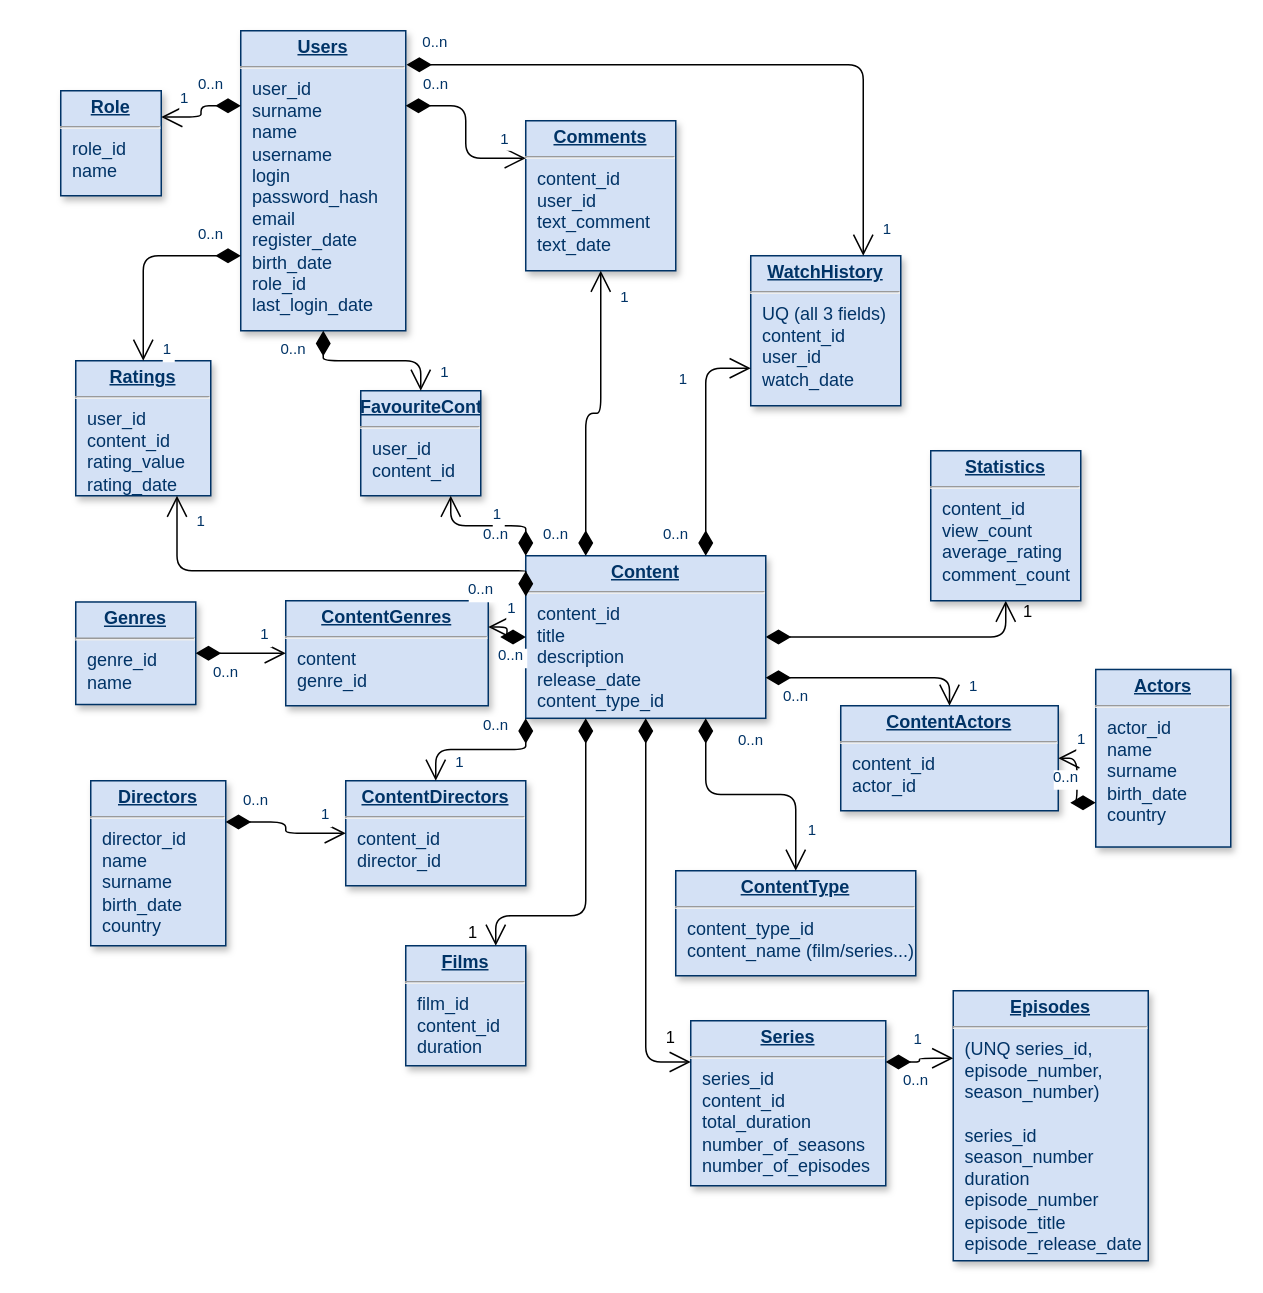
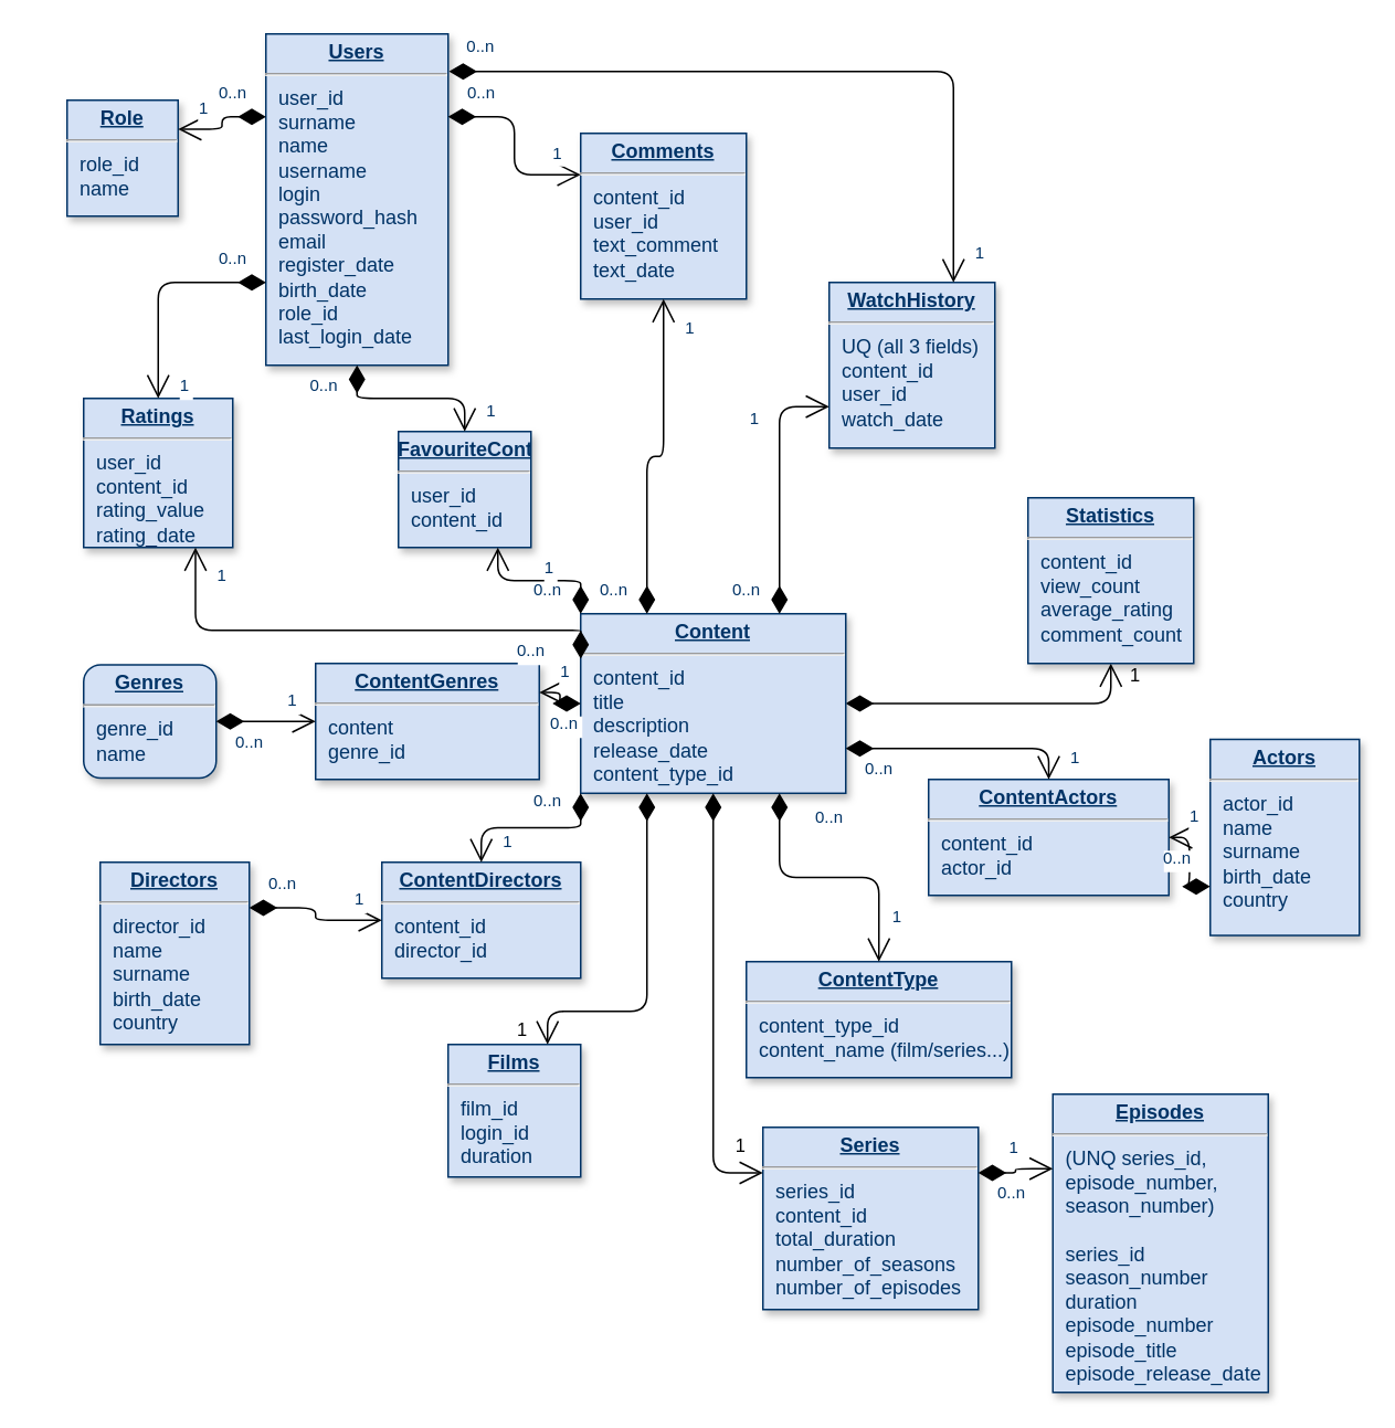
- <mxCell id="4" value="&lt;p style=&quot;margin: 0px; margin-top: 4px; text-align: center; text-decoration: underline;&quot;&gt;&lt;b&gt;Genres&lt;/b&gt;&lt;/p&gt;&lt;hr&gt;&lt;p style=&quot;margin: 0px; margin-left: 8px;&quot;&gt;genre_id&lt;/p&gt;&lt;p style=&quot;margin: 0px; margin-left: 8px;&quot;&gt;name&lt;/p&gt;&lt;p style=&quot;margin: 0px; margin-left: 8px;&quot;&gt;&lt;br&gt;&lt;/p&gt;&lt;p style=&quot;margin: 0px; margin-left: 8px;&quot;&gt;&lt;br&gt;&lt;/p&gt;" style="verticalAlign=top;align=left;overflow=fill;fontSize=12;fontFamily=Helvetica;html=1;strokeColor=#003366;shadow=1;fillColor=#D4E1F5;fontColor=#003366" parent="1" vertex="1"><mxGeometry x="50" y="400.82" width="80" height="68.36" as="geometry" /></mxCell>
+ <mxCell id="4" value="&lt;p style=&quot;margin: 0px; margin-top: 4px; text-align: center; text-decoration: underline;&quot;&gt;&lt;b&gt;Genres&lt;/b&gt;&lt;/p&gt;&lt;hr&gt;&lt;p style=&quot;margin: 0px; margin-left: 8px;&quot;&gt;genre_id&lt;/p&gt;&lt;p style=&quot;margin: 0px; margin-left: 8px;&quot;&gt;name&lt;/p&gt;&lt;p style=&quot;margin: 0px; margin-left: 8px;&quot;&gt;&lt;br&gt;&lt;/p&gt;&lt;p style=&quot;margin: 0px; margin-left: 8px;&quot;&gt;&lt;br&gt;&lt;/p&gt;" style="verticalAlign=top;align=left;overflow=fill;fontSize=12;fontFamily=Helvetica;html=1;strokeColor=#003366;shadow=1;fillColor=#D4E1F5;fontColor=#003366;rounded=1;" parent="1" vertex="1"><mxGeometry x="50" y="400.82" width="80" height="68.36" as="geometry" /></mxCell>
- <mxCell id="62" value="&lt;p style=&quot;margin: 0px; margin-top: 4px; text-align: center; text-decoration: underline;&quot;&gt;&lt;b&gt;Films&lt;/b&gt;&lt;/p&gt;&lt;hr&gt;&lt;p style=&quot;margin: 0px; margin-left: 8px;&quot;&gt;&lt;span style=&quot;background-color: initial;&quot;&gt;film_id&lt;/span&gt;&lt;/p&gt;&lt;p style=&quot;margin: 0px; margin-left: 8px;&quot;&gt;&lt;span style=&quot;background-color: initial;&quot;&gt;content_id&lt;/span&gt;&lt;br&gt;&lt;/p&gt;&lt;p style=&quot;margin: 0px; margin-left: 8px;&quot;&gt;duration&lt;/p&gt;" style="verticalAlign=top;align=left;overflow=fill;fontSize=12;fontFamily=Helvetica;html=1;strokeColor=#003366;shadow=1;fillColor=#D4E1F5;fontColor=#003366" vertex="1" parent="1"><mxGeometry x="270" y="630" width="80" height="80" as="geometry" /></mxCell>
+ <mxCell id="62" value="&lt;p style=&quot;margin: 0px; margin-top: 4px; text-align: center; text-decoration: underline;&quot;&gt;&lt;b&gt;Films&lt;/b&gt;&lt;/p&gt;&lt;hr&gt;&lt;p style=&quot;margin: 0px; margin-left: 8px;&quot;&gt;&lt;span style=&quot;background-color: initial;&quot;&gt;film_id&lt;/span&gt;&lt;/p&gt;&lt;p style=&quot;margin: 0px; margin-left: 8px;&quot;&gt;&lt;span style=&quot;background-color: initial;&quot;&gt;login_id&lt;/span&gt;&lt;br&gt;&lt;/p&gt;&lt;p style=&quot;margin: 0px; margin-left: 8px;&quot;&gt;duration&lt;/p&gt;" style="verticalAlign=top;align=left;overflow=fill;fontSize=12;fontFamily=Helvetica;html=1;strokeColor=#003366;shadow=1;fillColor=#D4E1F5;fontColor=#003366" vertex="1" parent="1"><mxGeometry x="270" y="630" width="80" height="80" as="geometry" /></mxCell>
